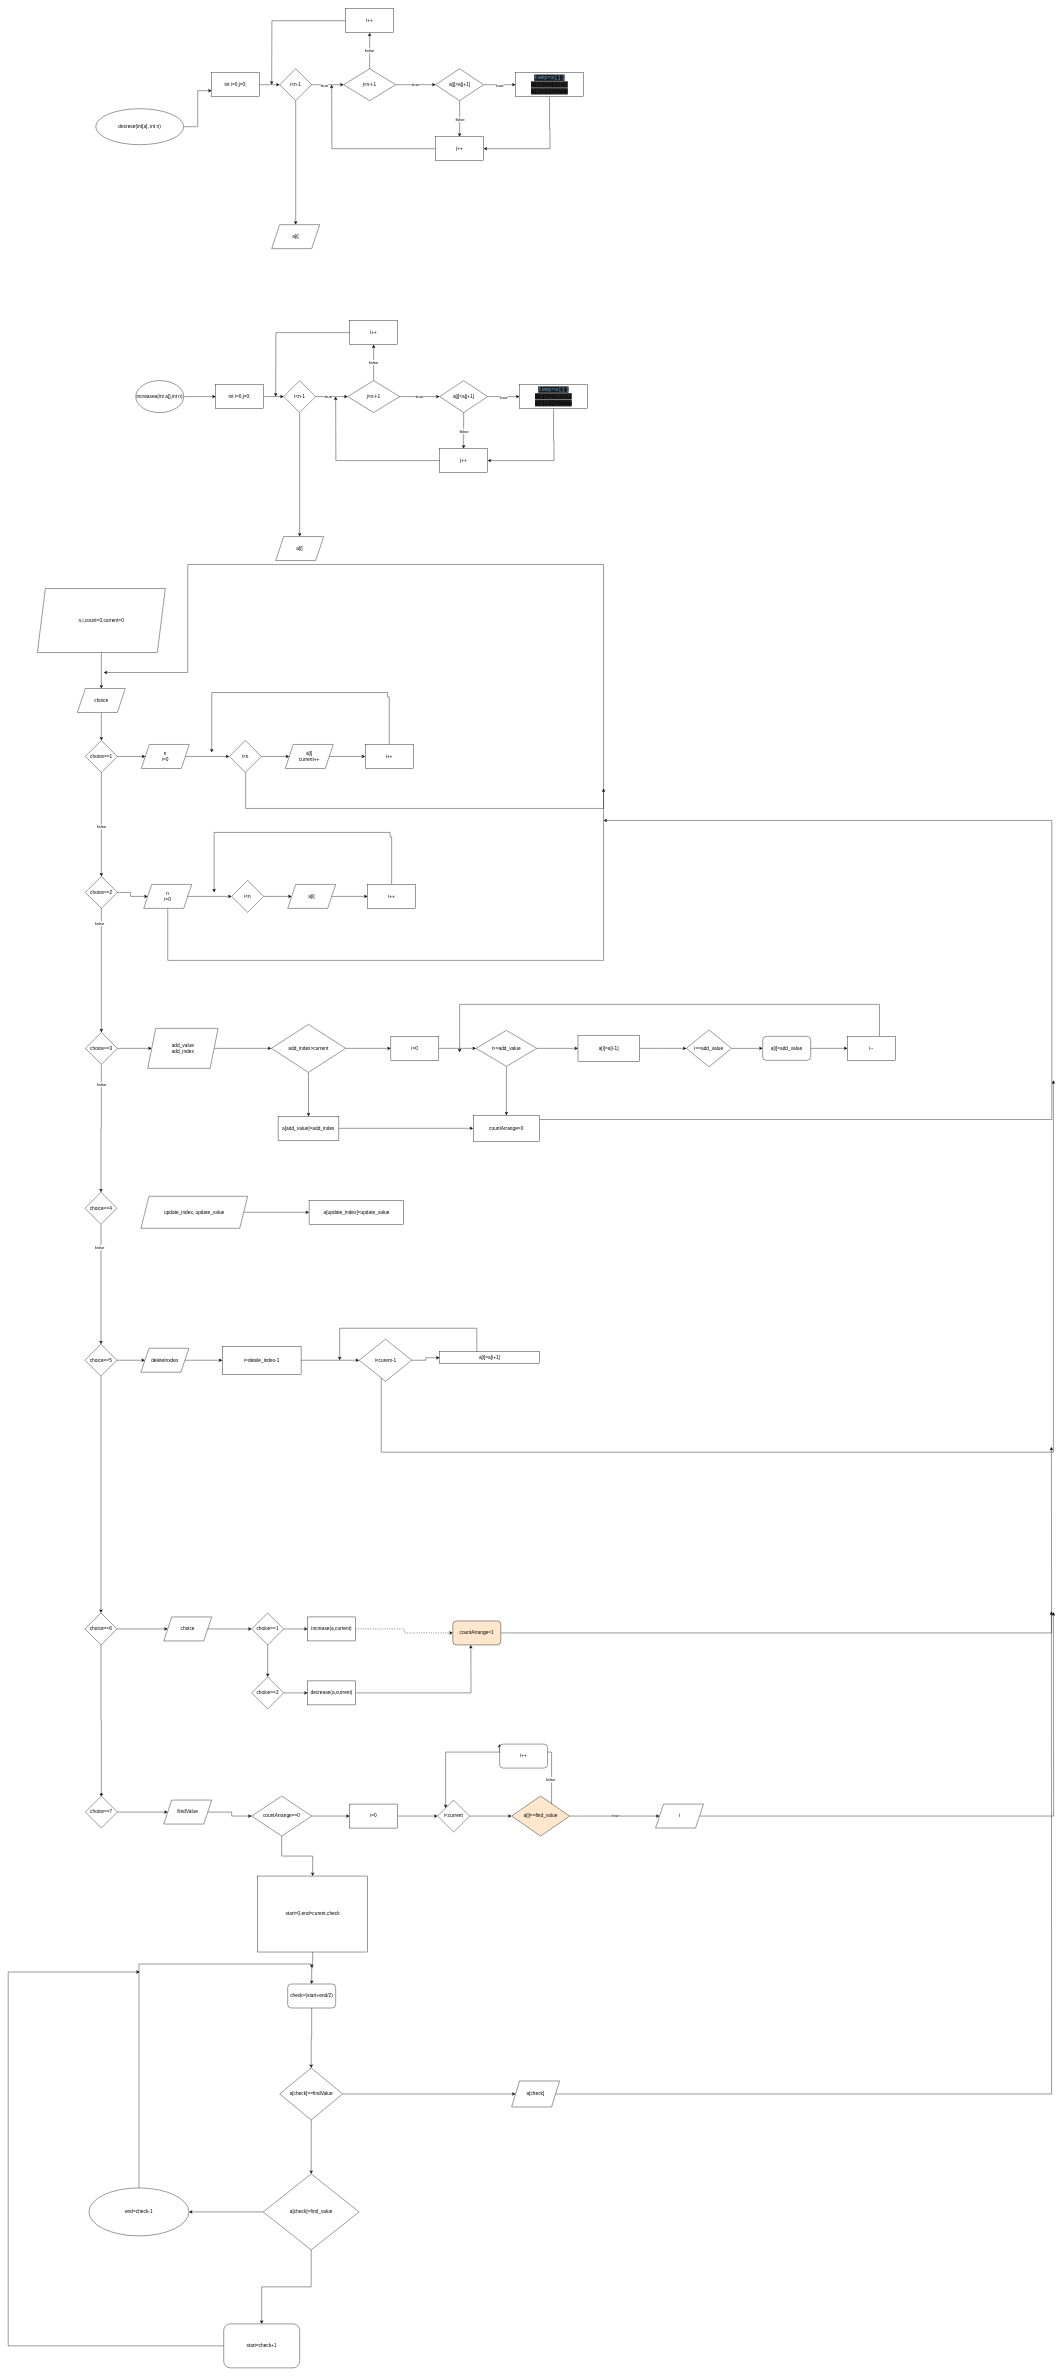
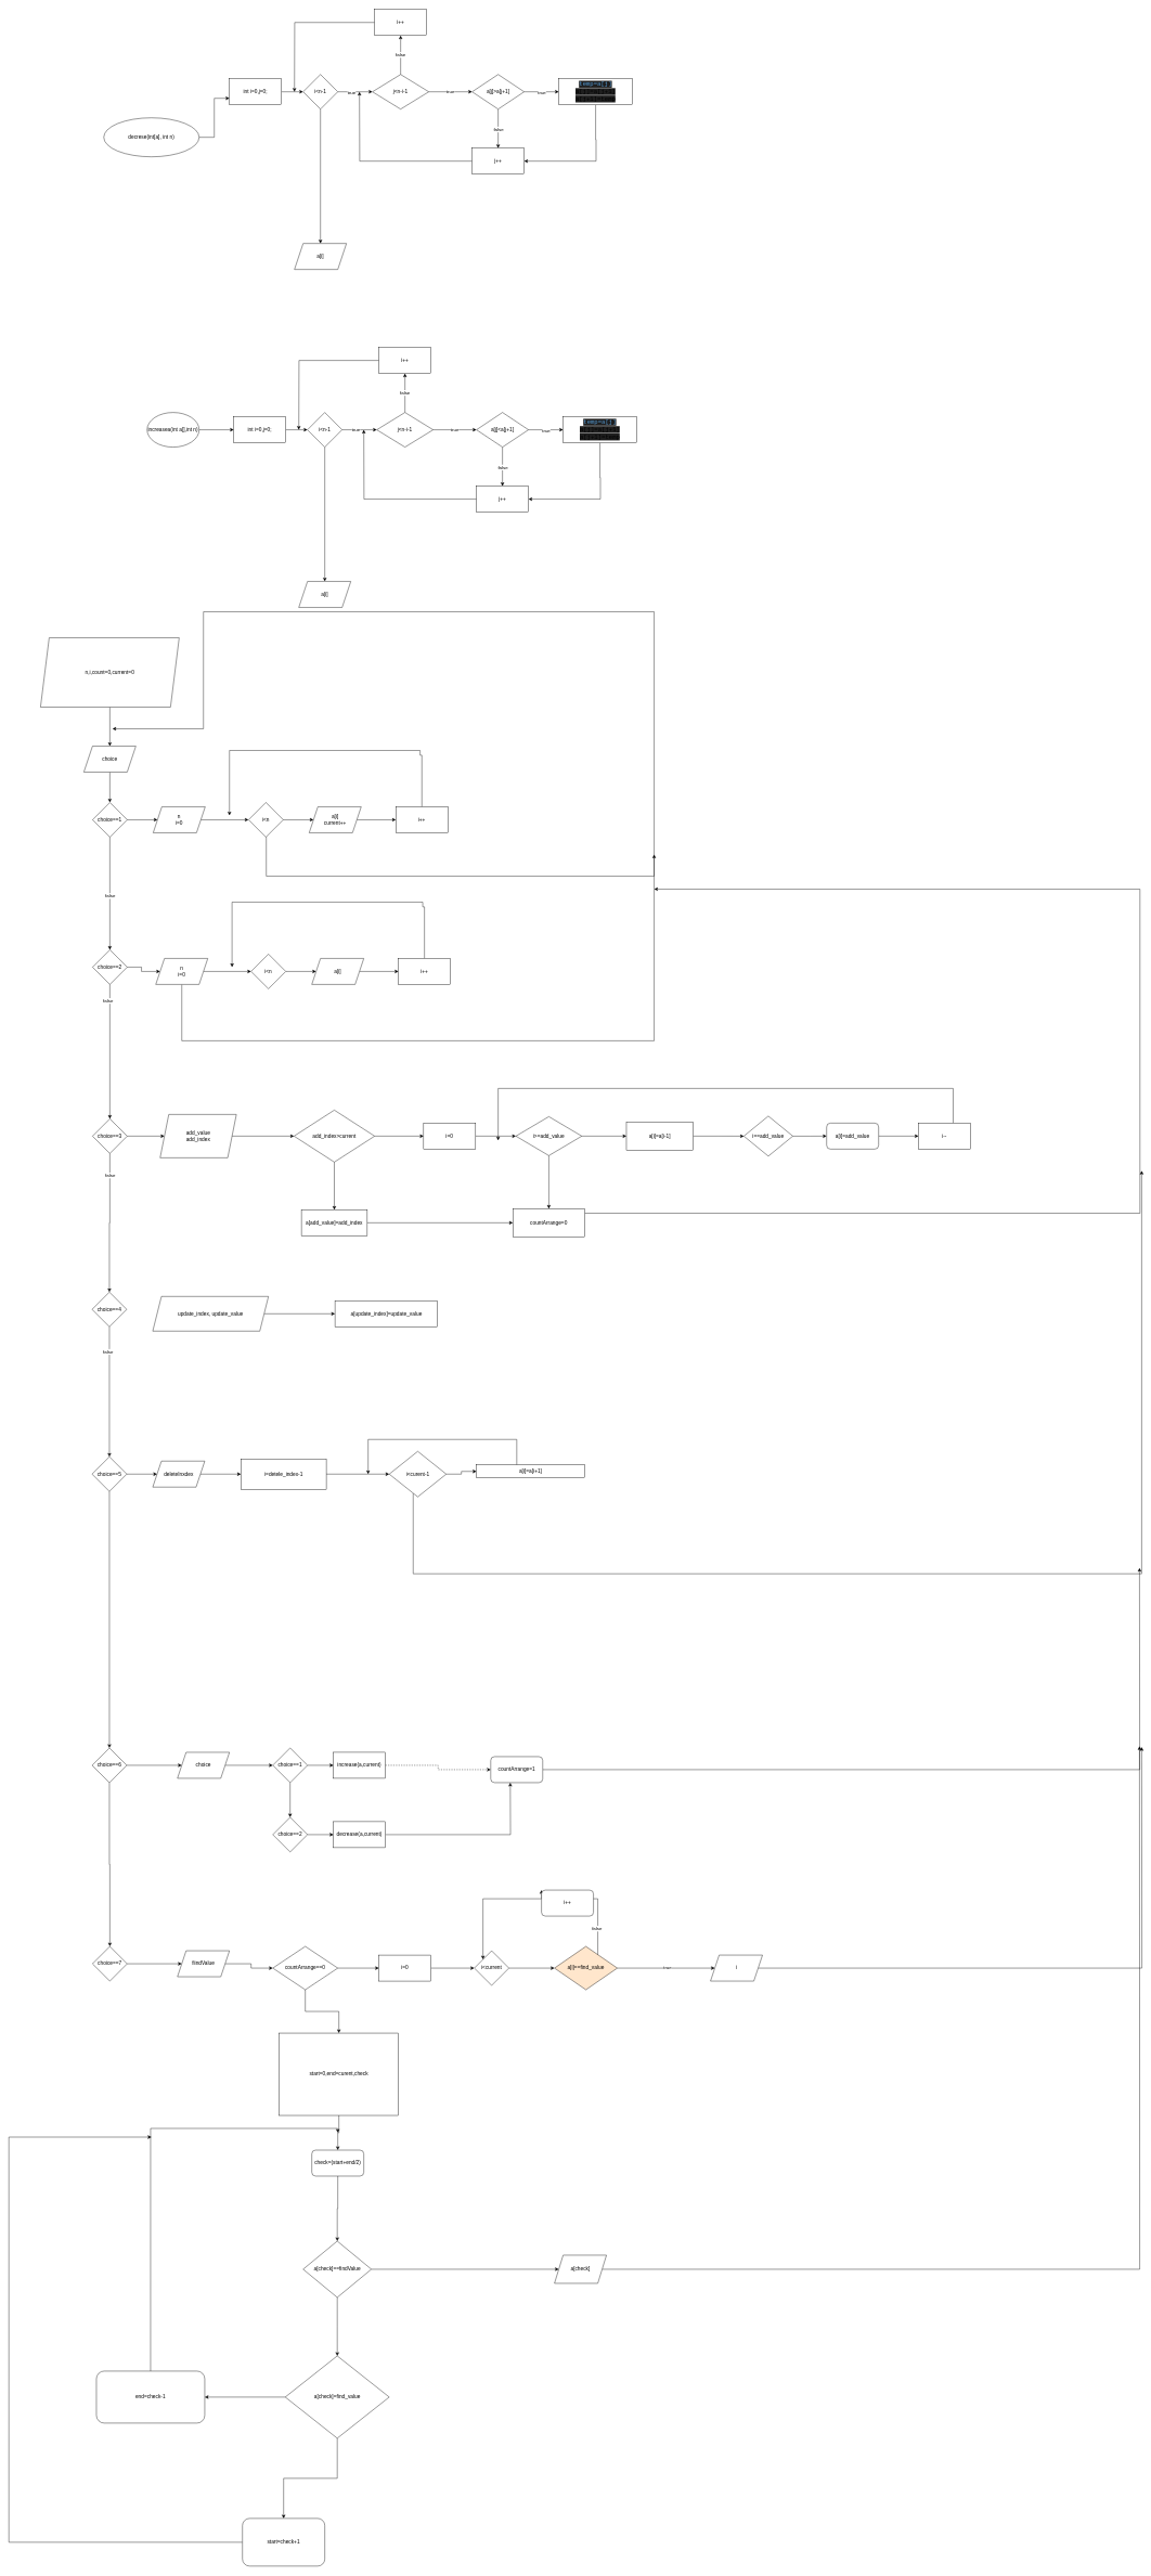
- <mxCell id="139" value="countArrange=1" style="rounded=1;whiteSpace=wrap;html=1;fillColor=#ffe6cc;" parent="1" vertex="1"><mxGeometry x="1131.88" y="4052" width="120" height="60" as="geometry" /></mxCell>
+ <mxCell id="139" value="countArrange=1" style="rounded=1;whiteSpace=wrap;html=1;" parent="1" vertex="1"><mxGeometry x="1131.88" y="4052" width="120" height="60" as="geometry" /></mxCell>
- <mxCell id="71" value="" style="edgeStyle=orthogonalEdgeStyle;rounded=0;orthogonalLoop=1;jettySize=auto;html=1;endArrow=diamond;" parent="1" source="72" target="137" edge="1"><mxGeometry relative="1" as="geometry" /></mxCell>
+ <mxCell id="71" value="" style="edgeStyle=orthogonalEdgeStyle;rounded=0;orthogonalLoop=1;jettySize=auto;html=1;" parent="1" source="72" target="137" edge="1"><mxGeometry relative="1" as="geometry" /></mxCell>
- <mxCell id="171" value="end=check-1" style="ellipse;whiteSpace=wrap;html=1;" parent="1" vertex="1"><mxGeometry x="222" y="5470" width="250" height="120" as="geometry" /></mxCell>
+ <mxCell id="171" value="end=check-1" style="rounded=1;whiteSpace=wrap;html=1;" parent="1" vertex="1"><mxGeometry x="222" y="5470" width="250" height="120" as="geometry" /></mxCell>
